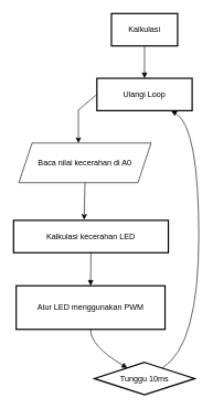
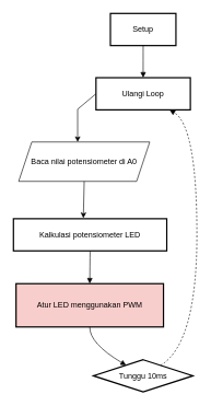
- <mxCell id="2" value="Kalkulasi" style="whiteSpace=wrap;strokeWidth=2;" vertex="1" parent="1"><mxGeometry x="168" y="20" width="100" height="49" as="geometry" /></mxCell>
+ <mxCell id="2" value="Setup" style="whiteSpace=wrap;strokeWidth=2;" vertex="1" parent="1"><mxGeometry x="168" y="20" width="100" height="49" as="geometry" /></mxCell>
- <mxCell id="11" value="Baca nilai kecerahan di A0" style="shape=parallelogram;perimeter=parallelogramPerimeter;whiteSpace=wrap;html=1;fixedSize=1;" vertex="1" parent="1"><mxGeometry x="28" y="216" width="200" height="60" as="geometry" /></mxCell>
+ <mxCell id="11" value="Baca nilai potensiometer di A0" style="shape=parallelogram;perimeter=parallelogramPerimeter;whiteSpace=wrap;html=1;fixedSize=1;" vertex="1" parent="1"><mxGeometry x="28" y="216" width="200" height="60" as="geometry" /></mxCell>
- <mxCell id="4" value="Kalkulasi kecerahan LED" style="whiteSpace=wrap;strokeWidth=2;" vertex="1" parent="1"><mxGeometry x="20" y="333" width="234" height="49" as="geometry" /></mxCell>
+ <mxCell id="4" value="Kalkulasi potensiometer LED" style="whiteSpace=wrap;strokeWidth=2;" vertex="1" parent="1"><mxGeometry x="20" y="333" width="234" height="49" as="geometry" /></mxCell>
- <mxCell id="10" value="" style="curved=1;startArrow=none;endArrow=block;exitX=0.77;exitY=0;entryX=0.78;entryY=1;rounded=0;" edge="1" parent="1" source="6" target="3"><mxGeometry relative="1" as="geometry"><Array as="points"><mxPoint x="300" y="523" /><mxPoint x="300" y="192" /></Array></mxGeometry></mxCell>
+ <mxCell id="10" value="" style="curved=1;startArrow=none;endArrow=block;exitX=0.77;exitY=0;entryX=0.78;entryY=1;rounded=0;dashed=1;" edge="1" parent="1" source="6" target="3"><mxGeometry relative="1" as="geometry"><Array as="points"><mxPoint x="300" y="523" /><mxPoint x="300" y="192" /></Array></mxGeometry></mxCell>
- <mxCell id="5" value="Atur LED menggunakan PWM" style="whiteSpace=wrap;strokeWidth=2;" vertex="1" parent="1"><mxGeometry x="24" y="432" width="225" height="66" as="geometry" /></mxCell>
+ <mxCell id="5" value="Atur LED menggunakan PWM" style="whiteSpace=wrap;strokeWidth=2;fillColor=#f8cecc;" vertex="1" parent="1"><mxGeometry x="24" y="432" width="225" height="66" as="geometry" /></mxCell>
